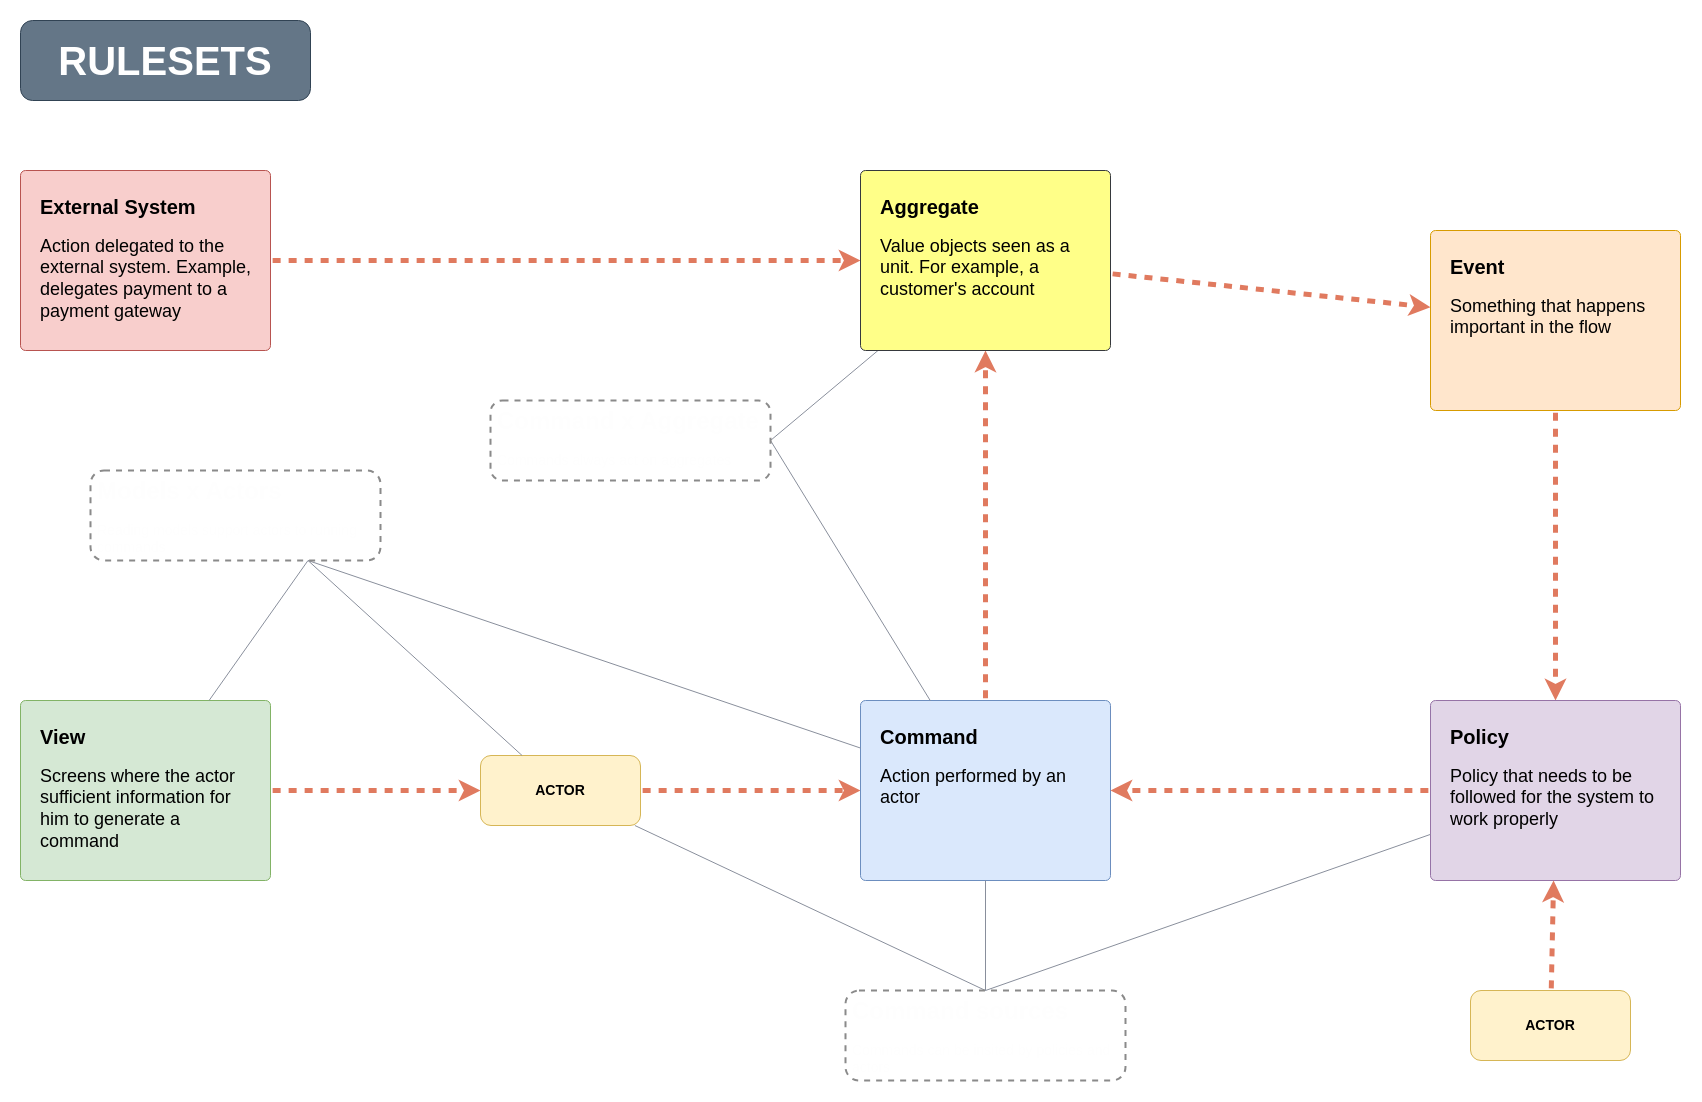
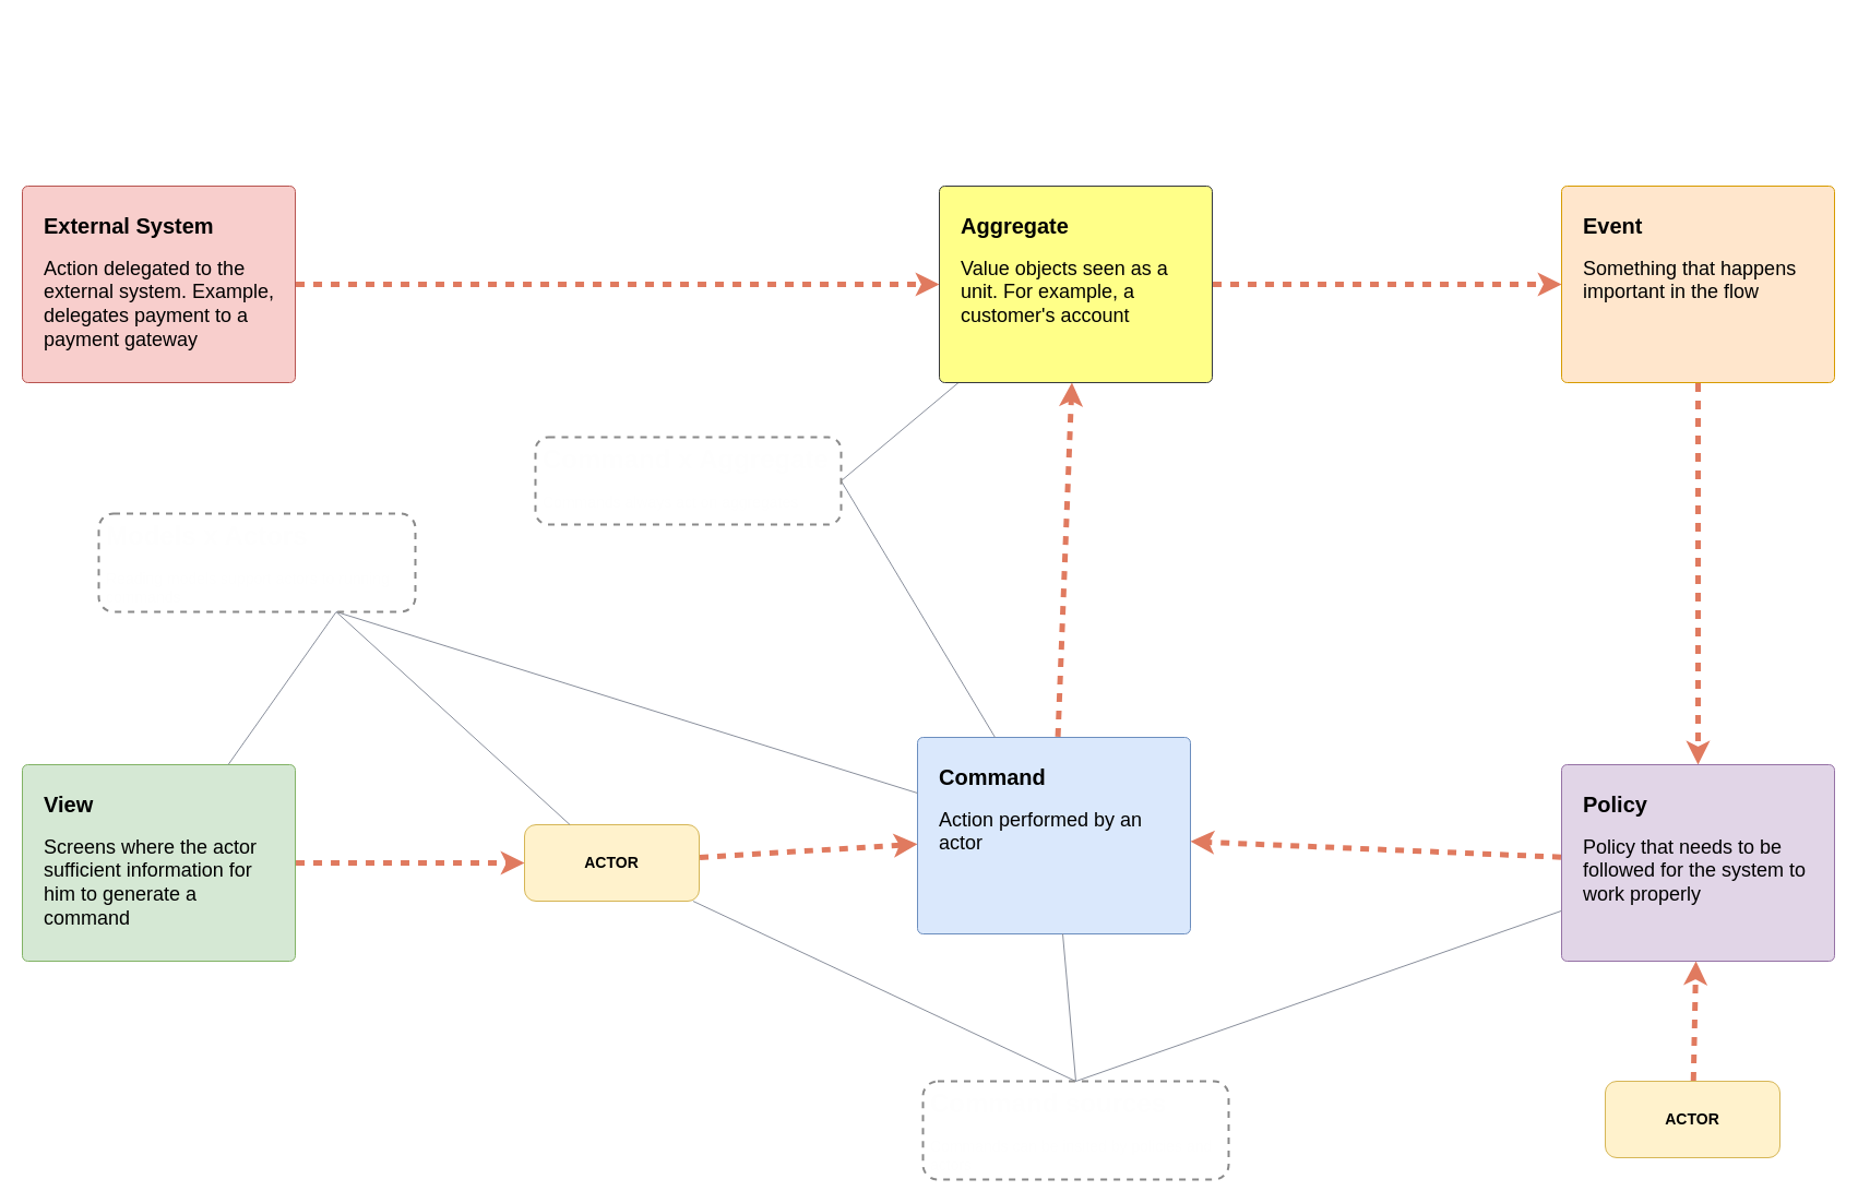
- <mxCell id="26" value="&lt;b&gt;RULESETS&lt;/b&gt;" style="text;html=1;align=center;verticalAlign=middle;whiteSpace=wrap;rounded=1;fontSize=40;fillColor=#647687;fontColor=#ffffff;strokeColor=#314354;" vertex="1" parent="1"><mxGeometry x="20" y="20" width="290" height="80" as="geometry" /></mxCell>
- <mxCell id="11" value="&lt;b&gt;&lt;font style=&quot;font-size: 20px&quot;&gt;Event&lt;/font&gt;&lt;/b&gt;&lt;br style=&quot;font-size: 14px&quot;&gt;&lt;br style=&quot;font-size: 14px&quot;&gt;&lt;font style=&quot;font-size: 18px;&quot;&gt;Something that happens important in the flow&lt;/font&gt;" style="html=1;shadow=0;dashed=0;shape=mxgraph.bootstrap.rrect;rSize=5;strokeColor=#d79b00;html=1;whiteSpace=wrap;fillColor=#ffe6cc;verticalAlign=top;align=left;spacing=20;spacingBottom=0;fontSize=14;rounded=1;fontColor=light-dark(#000000,#383838);" vertex="1" parent="1"><mxGeometry x="1430" y="230" width="250" height="180" as="geometry" /></mxCell>
+ <mxCell id="11" value="&lt;b&gt;&lt;font style=&quot;font-size: 20px&quot;&gt;Event&lt;/font&gt;&lt;/b&gt;&lt;br style=&quot;font-size: 14px&quot;&gt;&lt;br style=&quot;font-size: 14px&quot;&gt;&lt;font style=&quot;font-size: 18px;&quot;&gt;Something that happens important in the flow&lt;/font&gt;" style="html=1;shadow=0;dashed=0;shape=mxgraph.bootstrap.rrect;rSize=5;strokeColor=#d79b00;html=1;whiteSpace=wrap;fillColor=#ffe6cc;verticalAlign=top;align=left;spacing=20;spacingBottom=0;fontSize=14;rounded=1;fontColor=light-dark(#000000,#383838);" vertex="1" parent="1"><mxGeometry x="1430" y="170" width="250" height="180" as="geometry" /></mxCell>
- <mxCell id="7" value="&lt;b&gt;&lt;font style=&quot;font-size: 20px&quot;&gt;Command&lt;/font&gt;&lt;/b&gt;&lt;br style=&quot;font-size: 14px&quot;&gt;&lt;br style=&quot;font-size: 14px&quot;&gt;&lt;font style=&quot;font-size: 18px;&quot;&gt;Action performed by an actor&lt;/font&gt;" style="html=1;shadow=0;dashed=0;shape=mxgraph.bootstrap.rrect;rSize=5;strokeColor=#6c8ebf;html=1;whiteSpace=wrap;fillColor=#dae8fc;verticalAlign=top;align=left;spacing=20;spacingBottom=0;fontSize=14;rounded=1;fontColor=light-dark(#000000,#383838);" vertex="1" parent="1"><mxGeometry x="860" y="700" width="250" height="180" as="geometry" /></mxCell>
+ <mxCell id="7" value="&lt;b&gt;&lt;font style=&quot;font-size: 20px&quot;&gt;Command&lt;/font&gt;&lt;/b&gt;&lt;br style=&quot;font-size: 14px&quot;&gt;&lt;br style=&quot;font-size: 14px&quot;&gt;&lt;font style=&quot;font-size: 18px;&quot;&gt;Action performed by an actor&lt;/font&gt;" style="html=1;shadow=0;dashed=0;shape=mxgraph.bootstrap.rrect;rSize=5;strokeColor=#6c8ebf;html=1;whiteSpace=wrap;fillColor=#dae8fc;verticalAlign=top;align=left;spacing=20;spacingBottom=0;fontSize=14;rounded=1;fontColor=light-dark(#000000,#383838);" vertex="1" parent="1"><mxGeometry x="840" y="675" width="250" height="180" as="geometry" /></mxCell>
